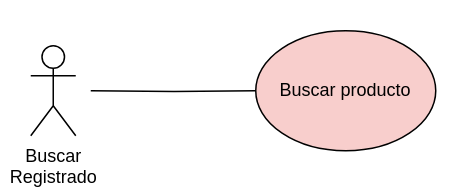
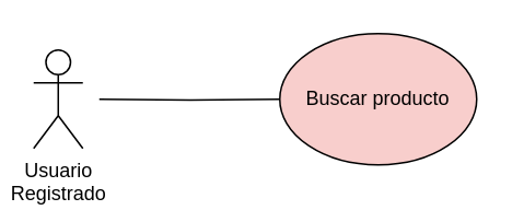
- <mxCell id="2" value="Buscar&lt;br&gt;Registrado" style="shape=umlActor;verticalLabelPosition=bottom;verticalAlign=top;html=1;outlineConnect=0;" parent="1" vertex="1"><mxGeometry x="20" y="30" width="30" height="60" as="geometry" /></mxCell>
+ <mxCell id="2" value="Usuario&lt;br&gt;Registrado" style="shape=umlActor;verticalLabelPosition=bottom;verticalAlign=top;html=1;outlineConnect=0;" parent="1" vertex="1"><mxGeometry x="20" y="30" width="30" height="60" as="geometry" /></mxCell>
